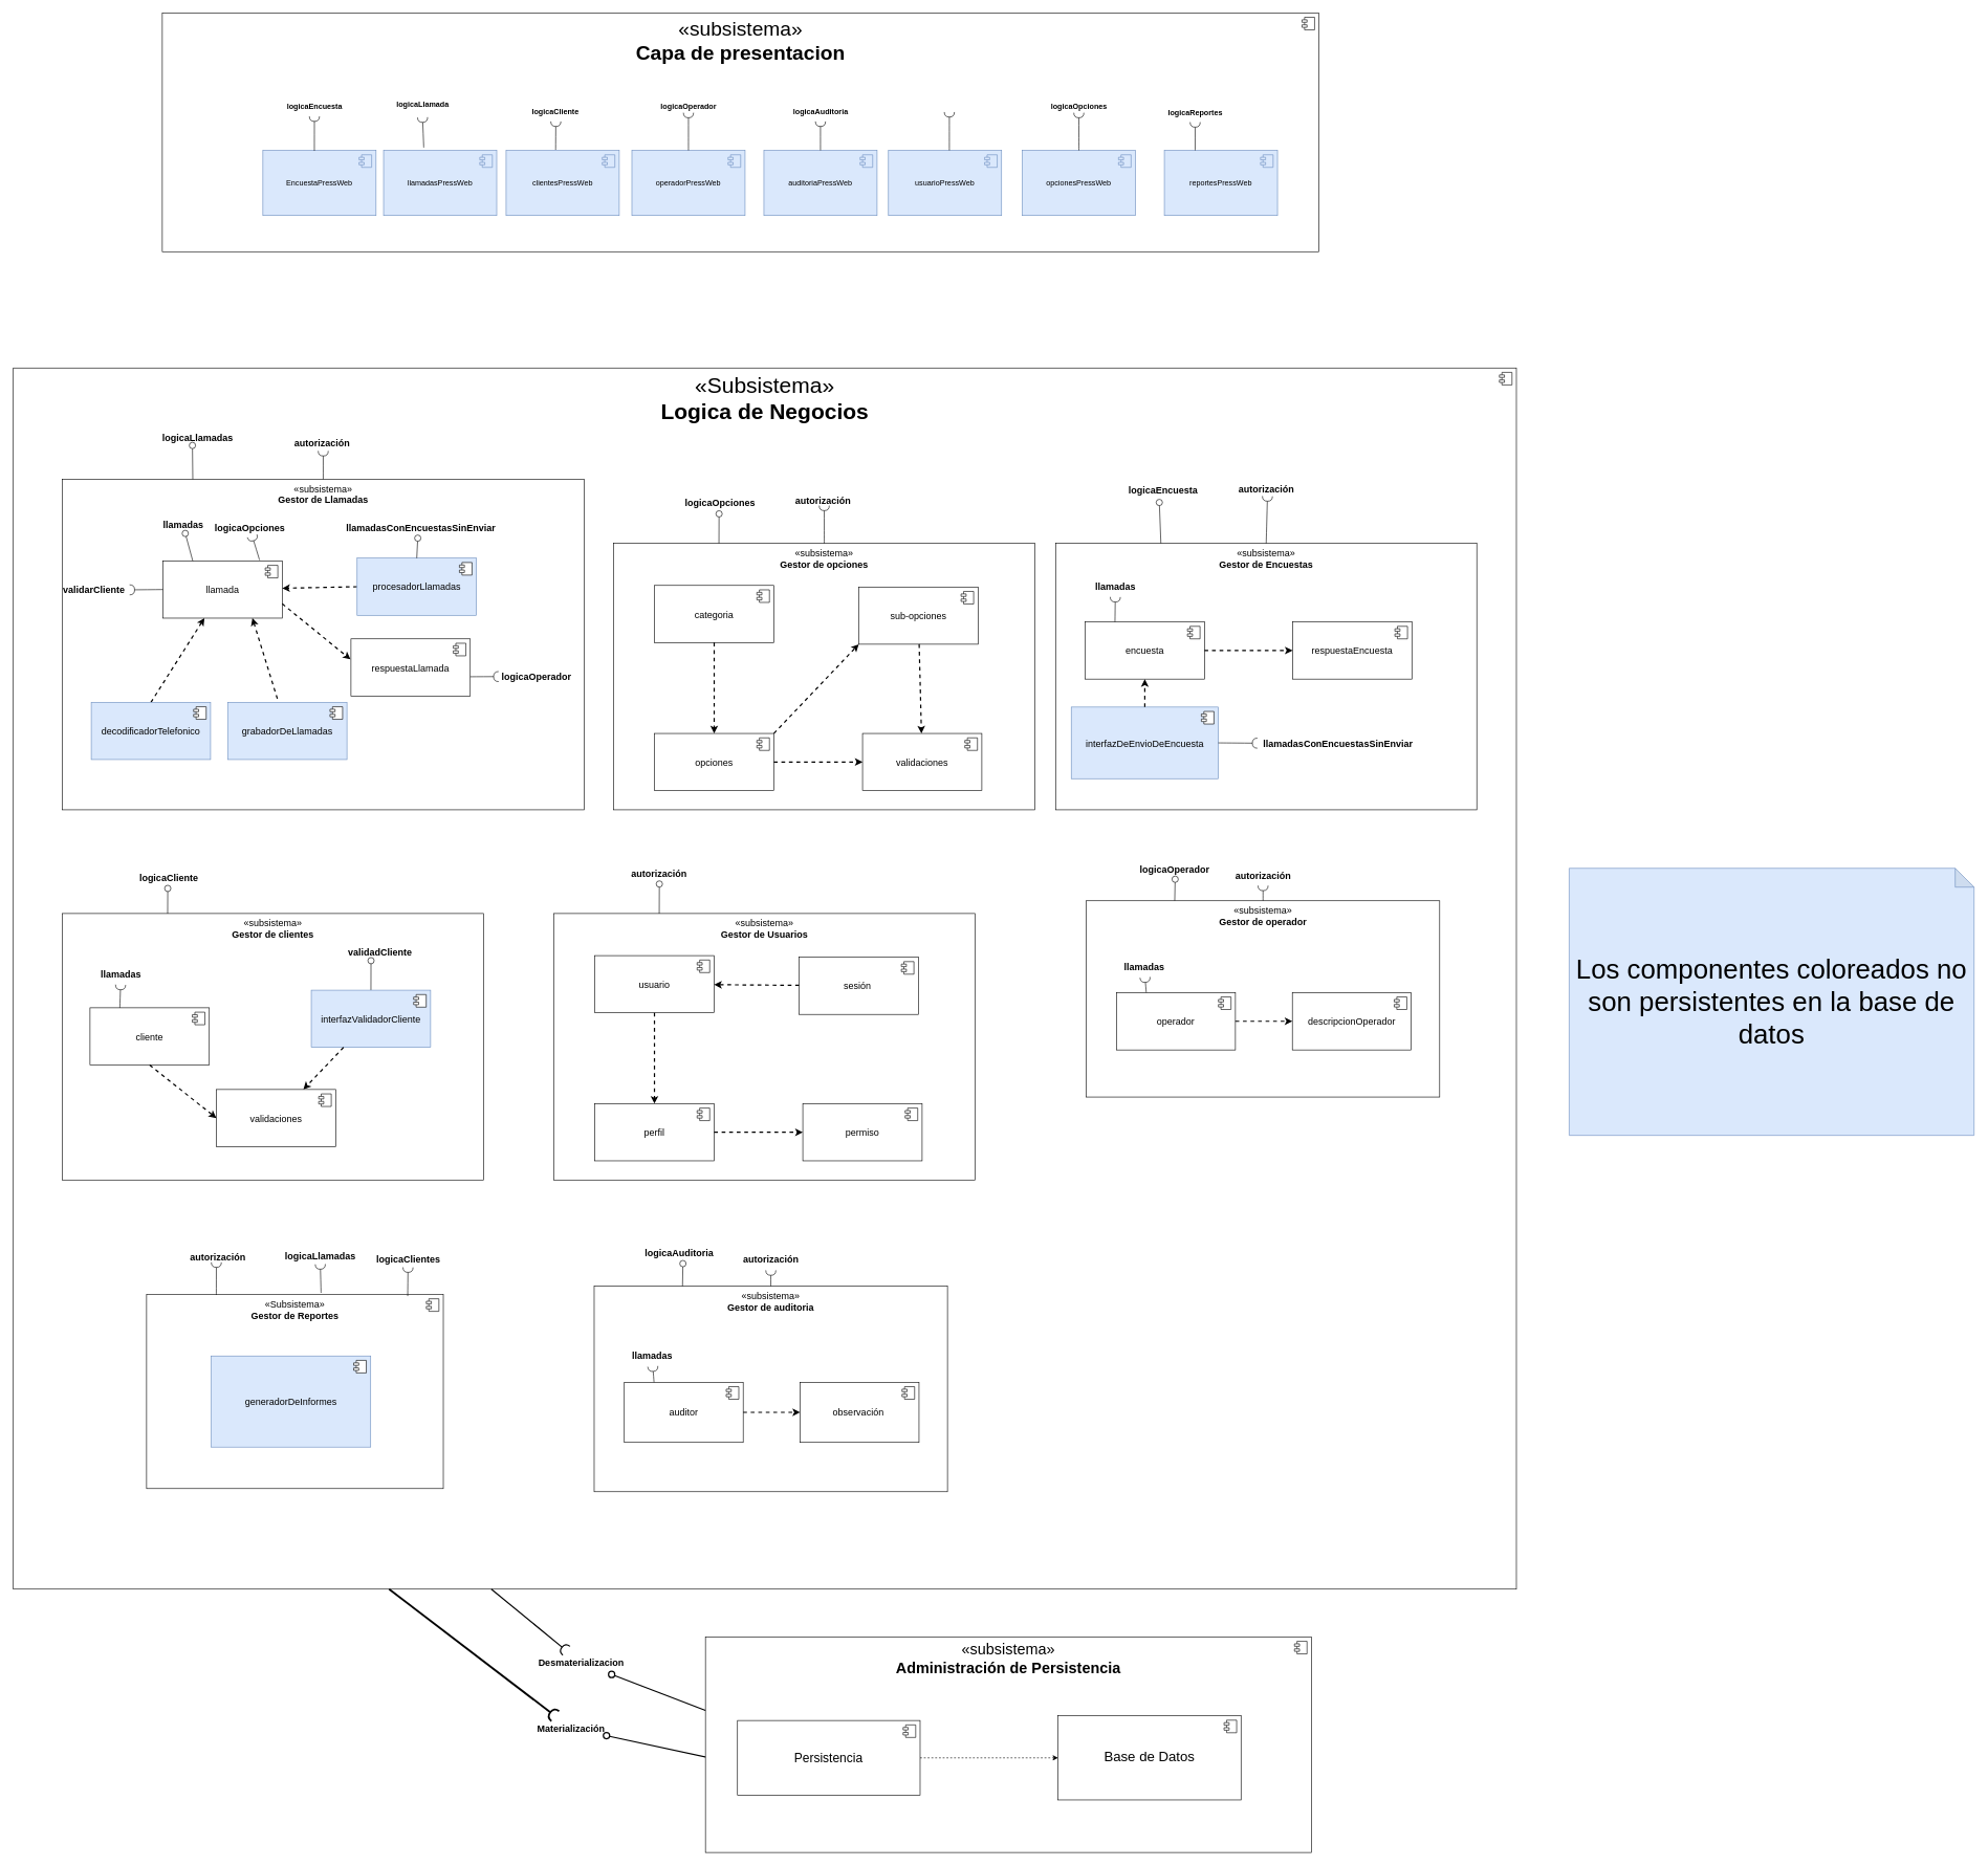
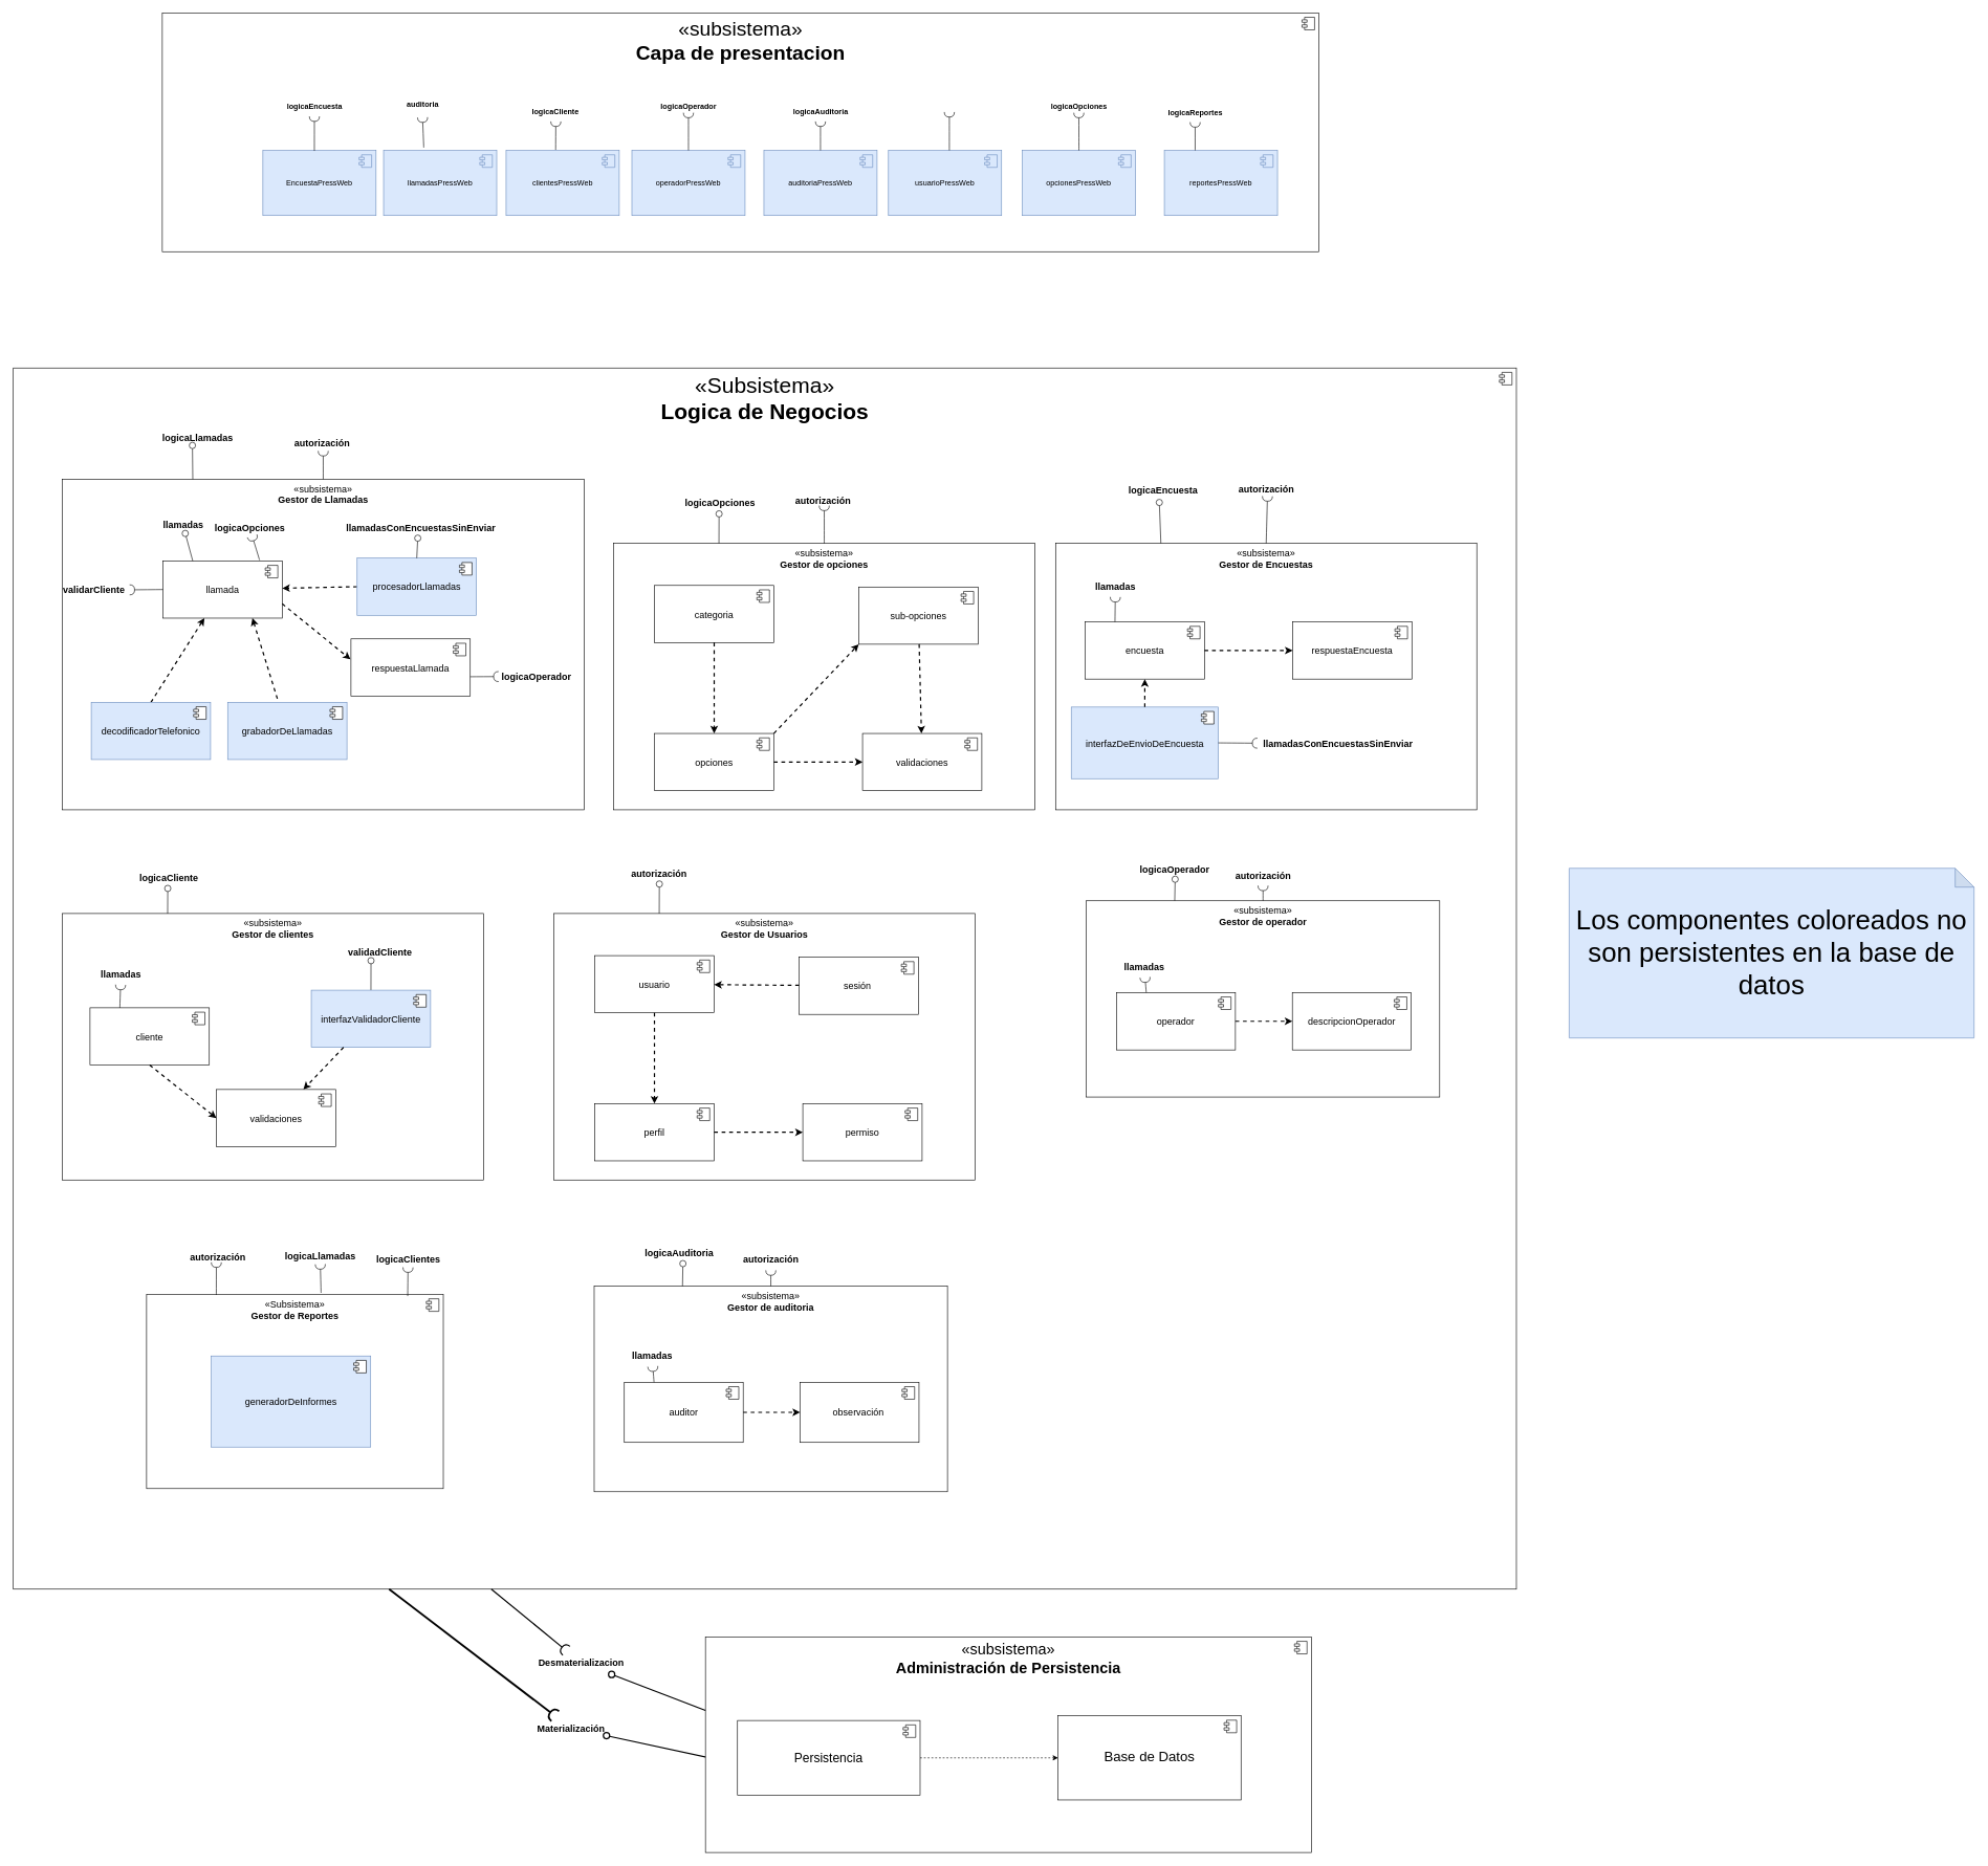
- <mxCell id="209" value="logicaLlamada" style="text;align=center;fontStyle=1;verticalAlign=middle;spacingLeft=3;spacingRight=3;strokeColor=none;rotatable=0;points=[[0,0.5],[1,0.5]];portConstraint=eastwest;html=1;" vertex="1" parent="187"><mxGeometry x="214" y="4.606" width="80" height="29.939" as="geometry" /></mxCell>
+ <mxCell id="209" value="auditoria" style="text;align=center;fontStyle=1;verticalAlign=middle;spacingLeft=3;spacingRight=3;strokeColor=none;rotatable=0;points=[[0,0.5],[1,0.5]];portConstraint=eastwest;html=1;" vertex="1" parent="187"><mxGeometry x="214" y="4.606" width="80" height="29.939" as="geometry" /></mxCell>
- <mxCell id="222" value="Los componentes coloreados no son persistentes en la base de datos" style="shape=note;whiteSpace=wrap;html=1;backgroundOutline=1;darkOpacity=0.05;fillColor=#dae8fc;strokeColor=#6c8ebf;fontSize=43;" vertex="1" parent="1"><mxGeometry x="2495" y="1381" width="644" height="425" as="geometry" /></mxCell>
+ <mxCell id="222" value="Los componentes coloreados no son persistentes en la base de datos" style="shape=note;whiteSpace=wrap;html=1;backgroundOutline=1;darkOpacity=0.05;fillColor=#dae8fc;strokeColor=#6c8ebf;fontSize=43;" vertex="1" parent="1"><mxGeometry x="2495" y="1381" width="644" height="270" as="geometry" /></mxCell>
